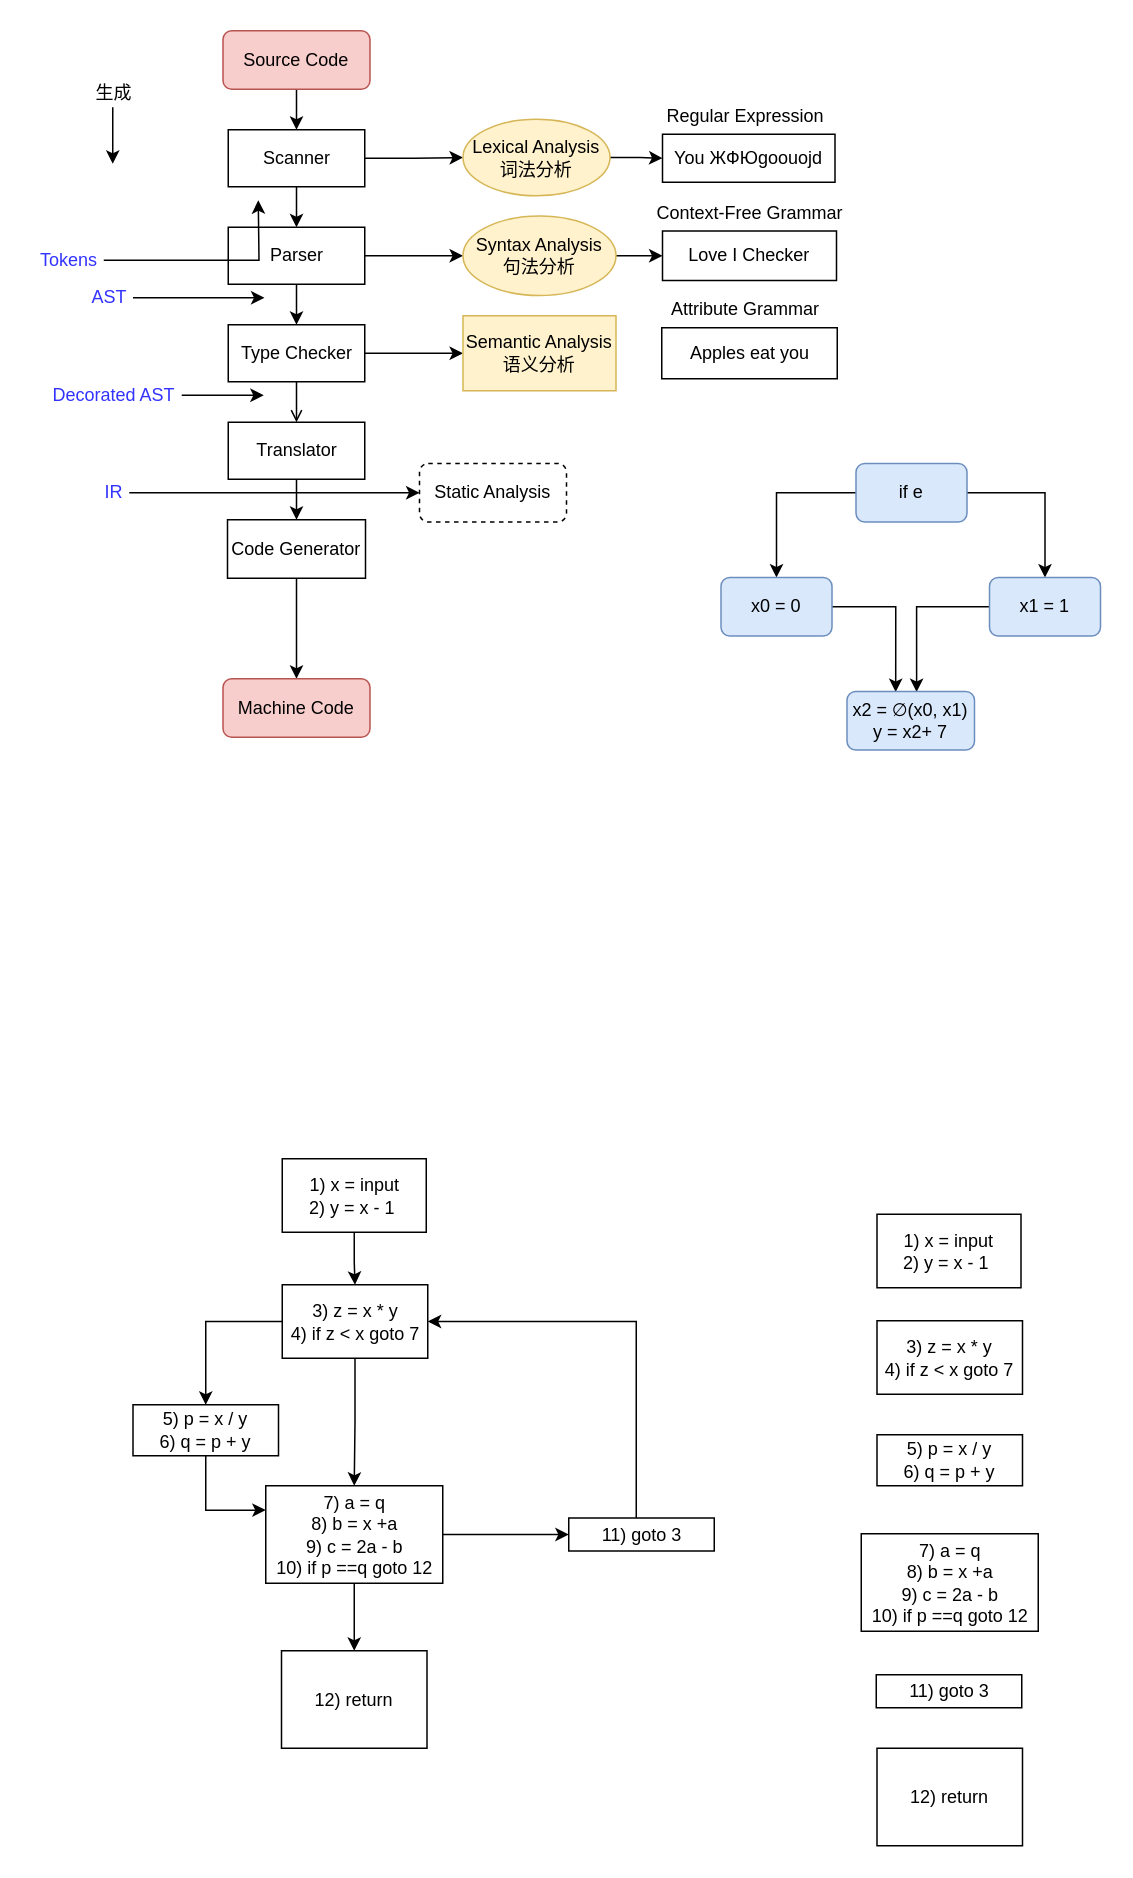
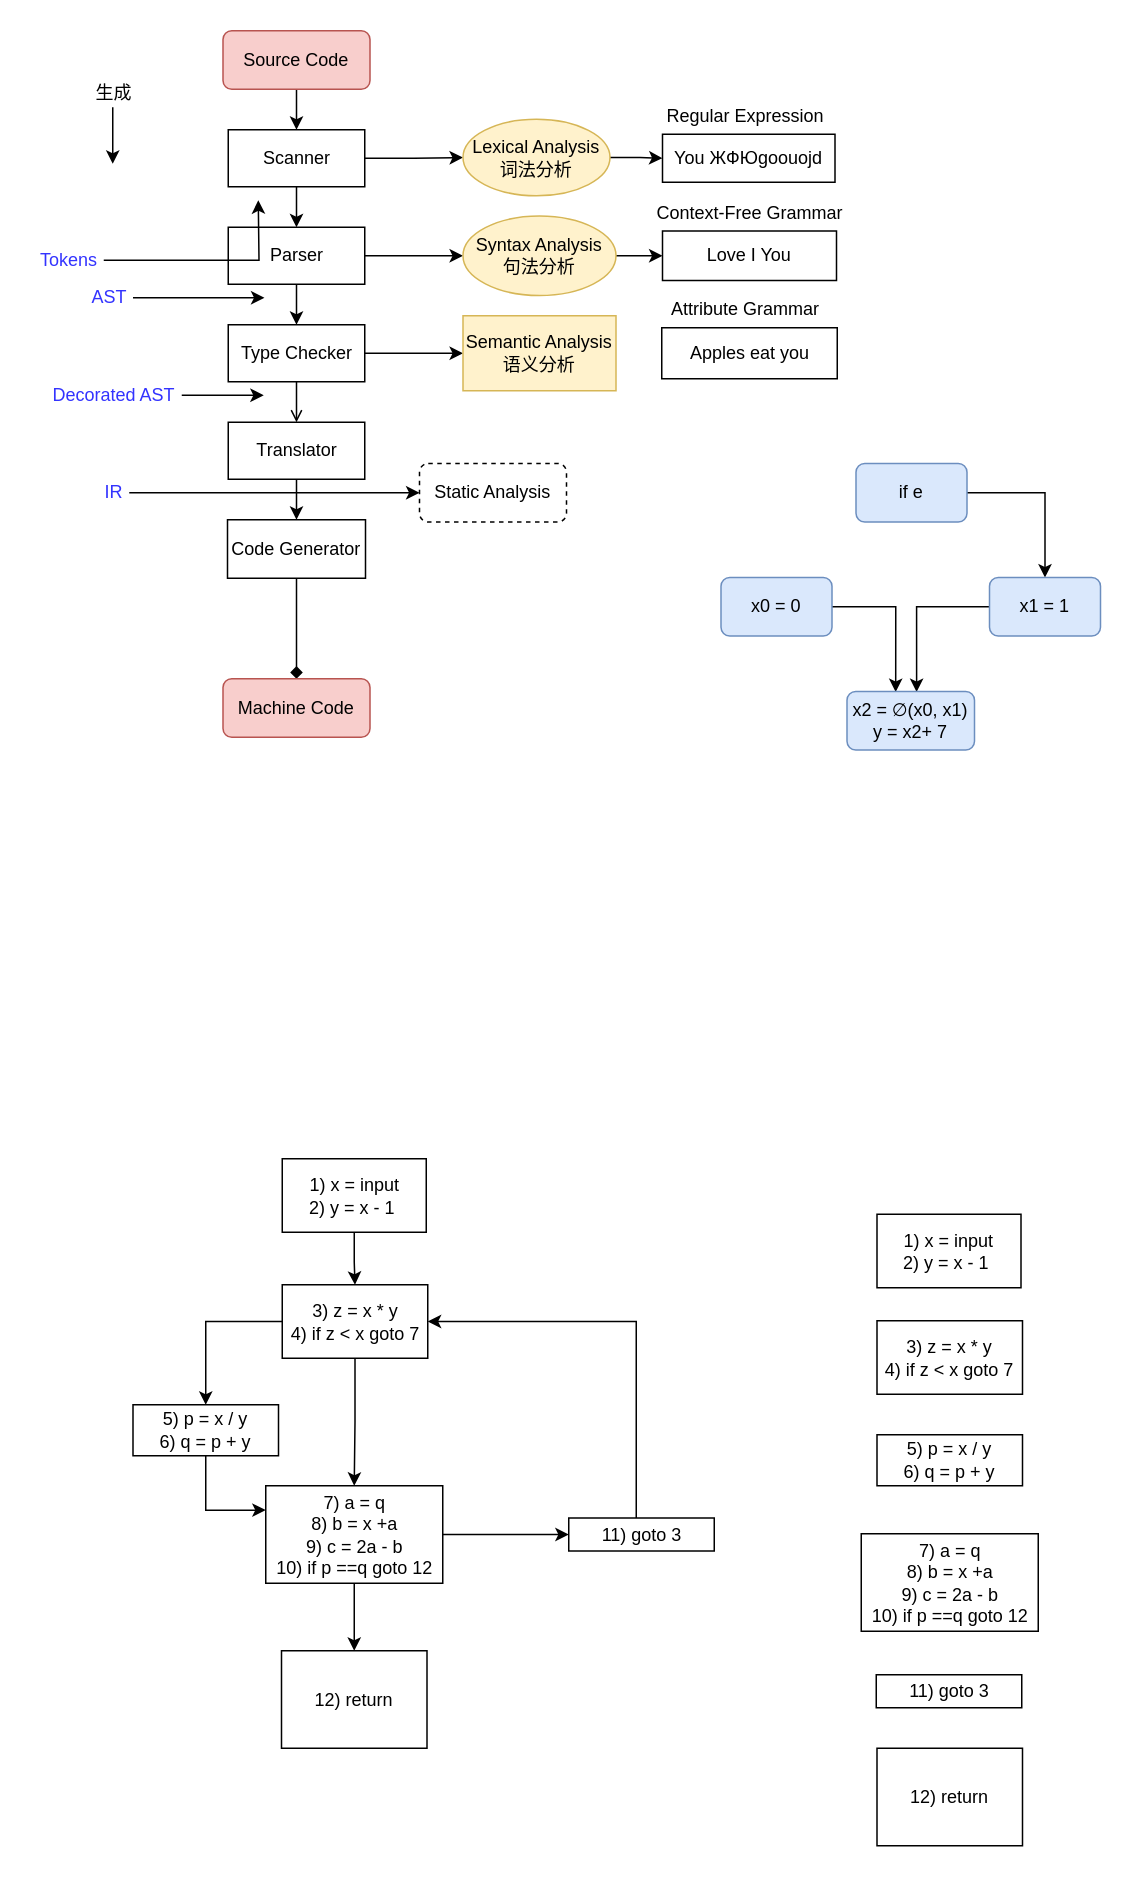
- <mxCell id="24" value="Love I Checker" style="whiteSpace=wrap;html=1;rounded=0;" parent="1" vertex="1"><mxGeometry x="441" y="153.5" width="116" height="33" as="geometry" /></mxCell>
+ <mxCell id="24" value="Love I You" style="whiteSpace=wrap;html=1;rounded=0;" parent="1" vertex="1"><mxGeometry x="441" y="153.5" width="116" height="33" as="geometry" /></mxCell>
- <mxCell id="40" style="edgeStyle=orthogonalEdgeStyle;rounded=0;orthogonalLoop=1;jettySize=auto;html=1;entryX=0.5;entryY=0;entryDx=0;entryDy=0;" parent="1" source="42" target="44" edge="1"><mxGeometry relative="1" as="geometry"><mxPoint x="541.64" y="384.06" as="targetPoint" /></mxGeometry></mxCell>
- <mxCell id="34" style="edgeStyle=orthogonalEdgeStyle;rounded=0;orthogonalLoop=1;jettySize=auto;html=1;entryX=0.5;entryY=0;entryDx=0;entryDy=0;" parent="1" source="35" target="39" edge="1"><mxGeometry relative="1" as="geometry" /></mxCell>
+ <mxCell id="34" style="edgeStyle=orthogonalEdgeStyle;rounded=0;orthogonalLoop=1;jettySize=auto;html=1;entryX=0.5;entryY=0;entryDx=0;entryDy=0;endArrow=diamond;" parent="1" source="35" target="39" edge="1"><mxGeometry relative="1" as="geometry" /></mxCell>
